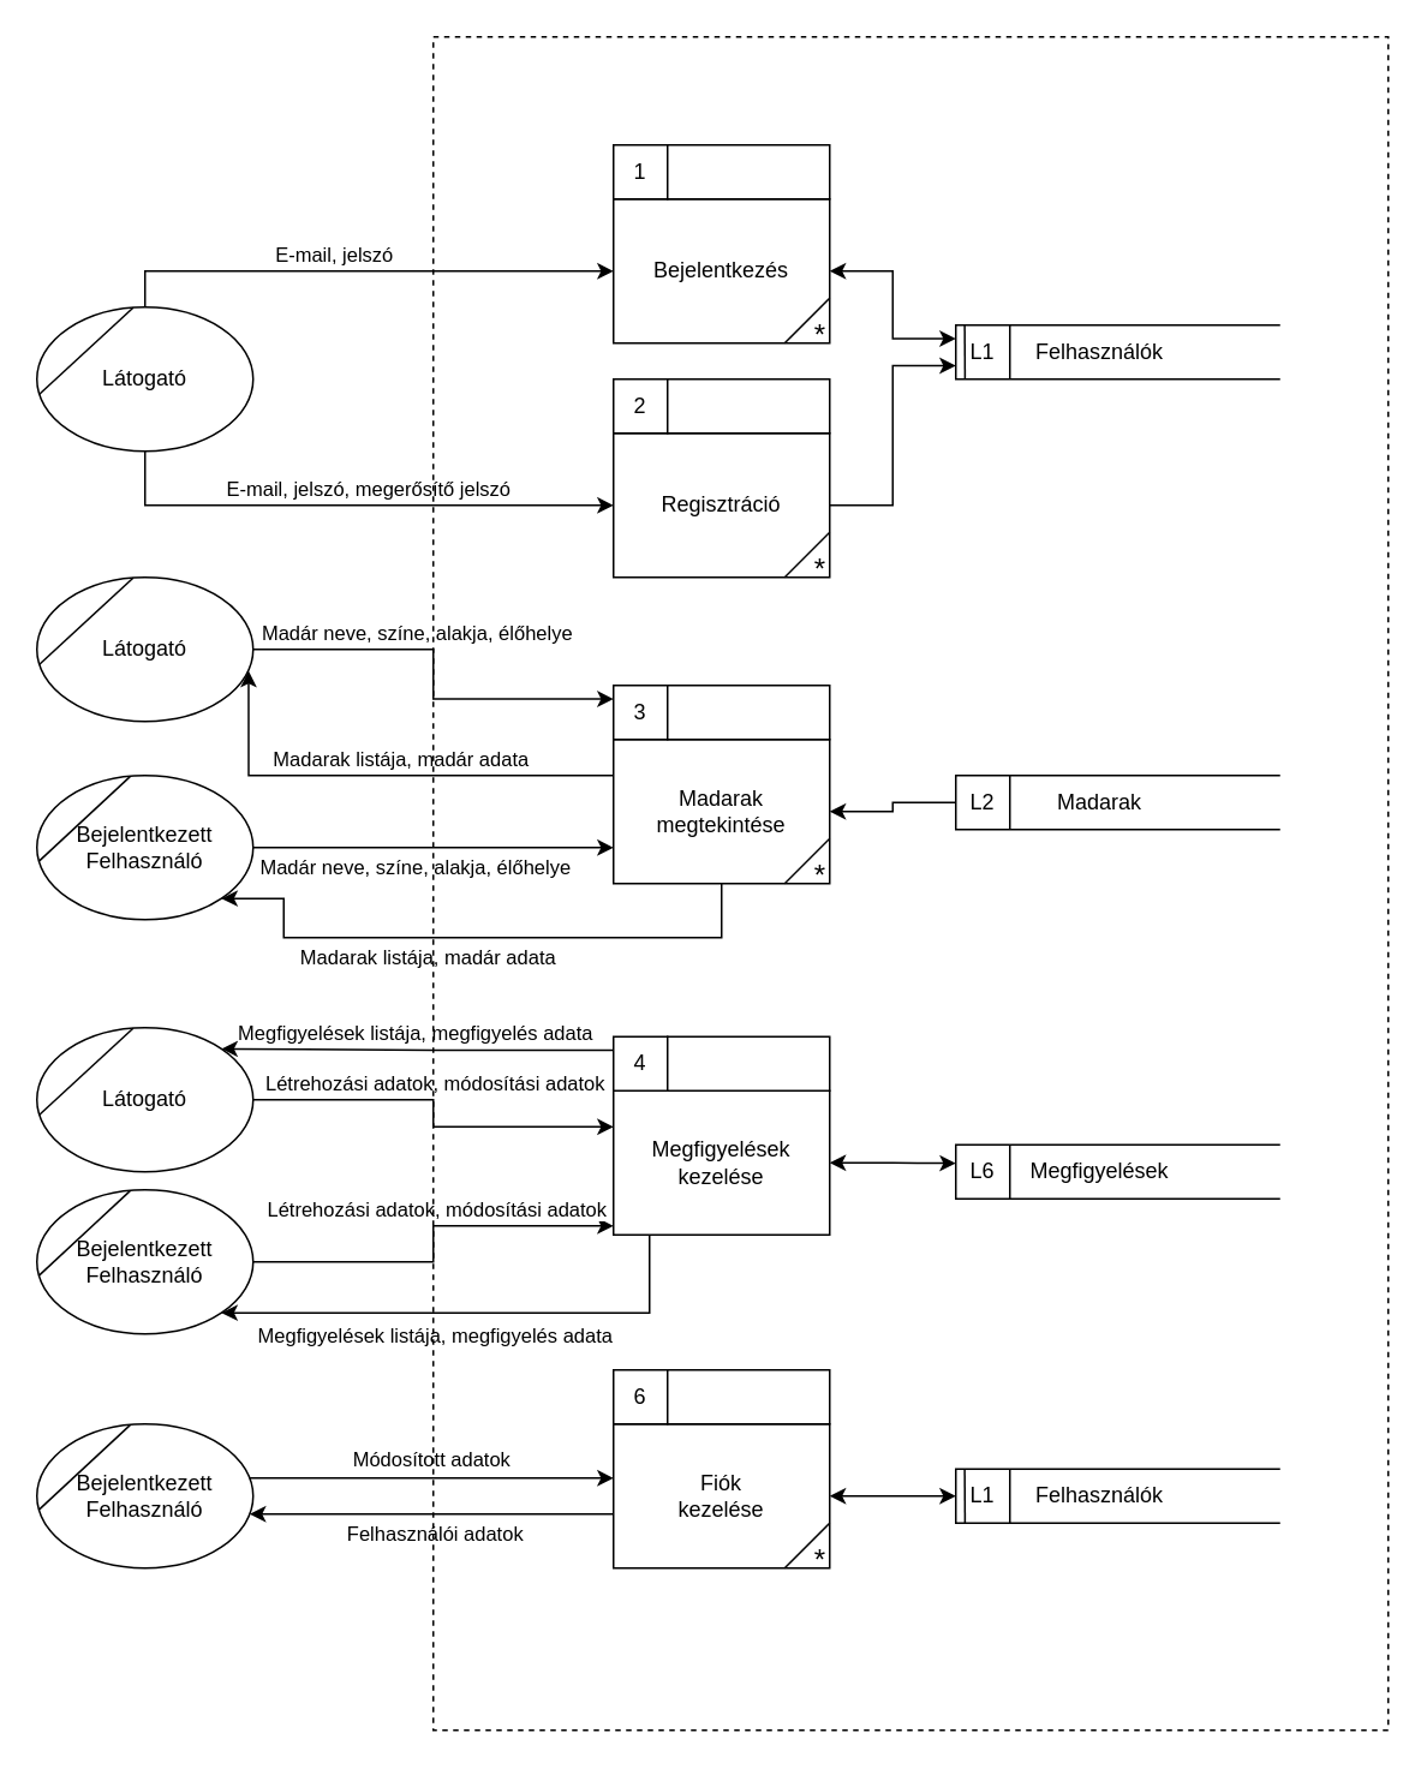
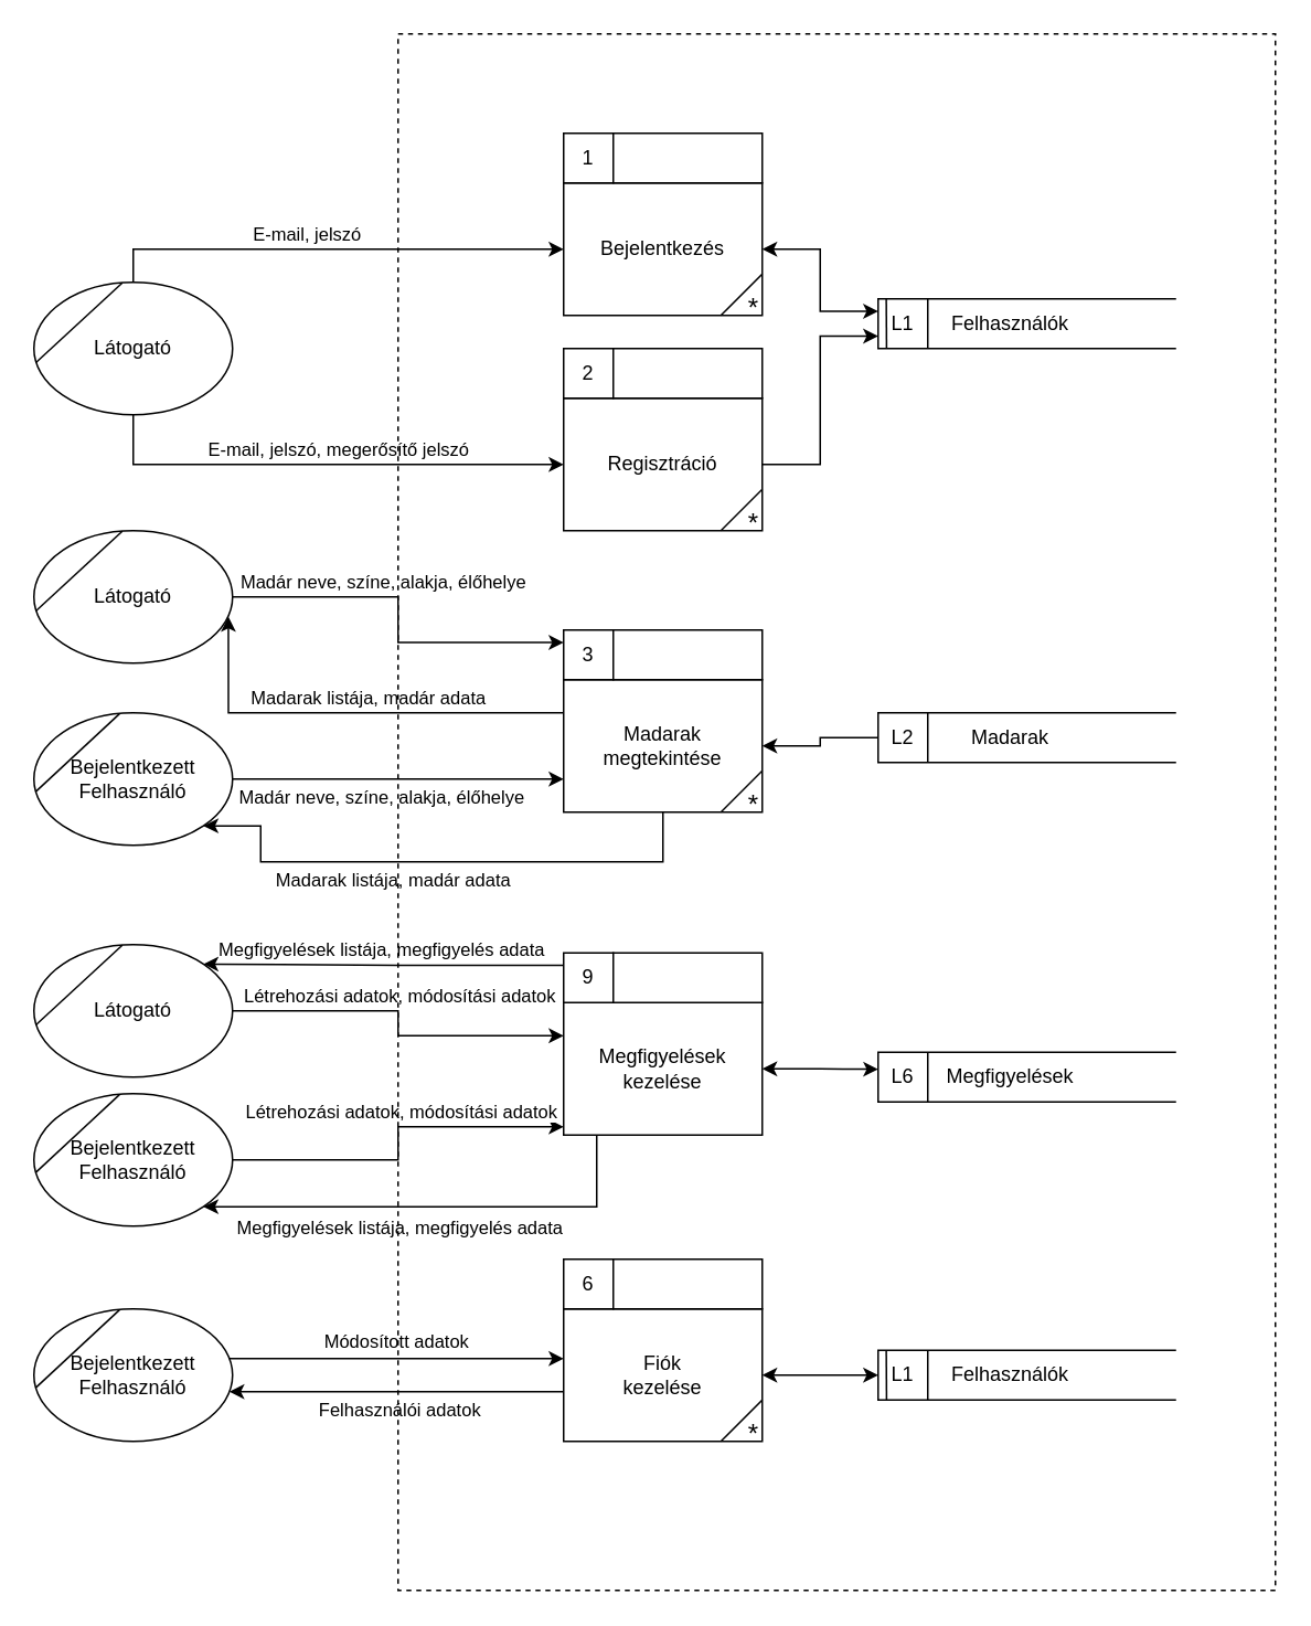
- <mxCell id="27" value="4" style="text;html=1;align=center;verticalAlign=middle;whiteSpace=wrap;rounded=0;" vertex="1" parent="23"><mxGeometry width="30" height="30" as="geometry" /></mxCell>
+ <mxCell id="27" value="9" style="text;html=1;align=center;verticalAlign=middle;whiteSpace=wrap;rounded=0;" vertex="1" parent="23"><mxGeometry width="30" height="30" as="geometry" /></mxCell>
